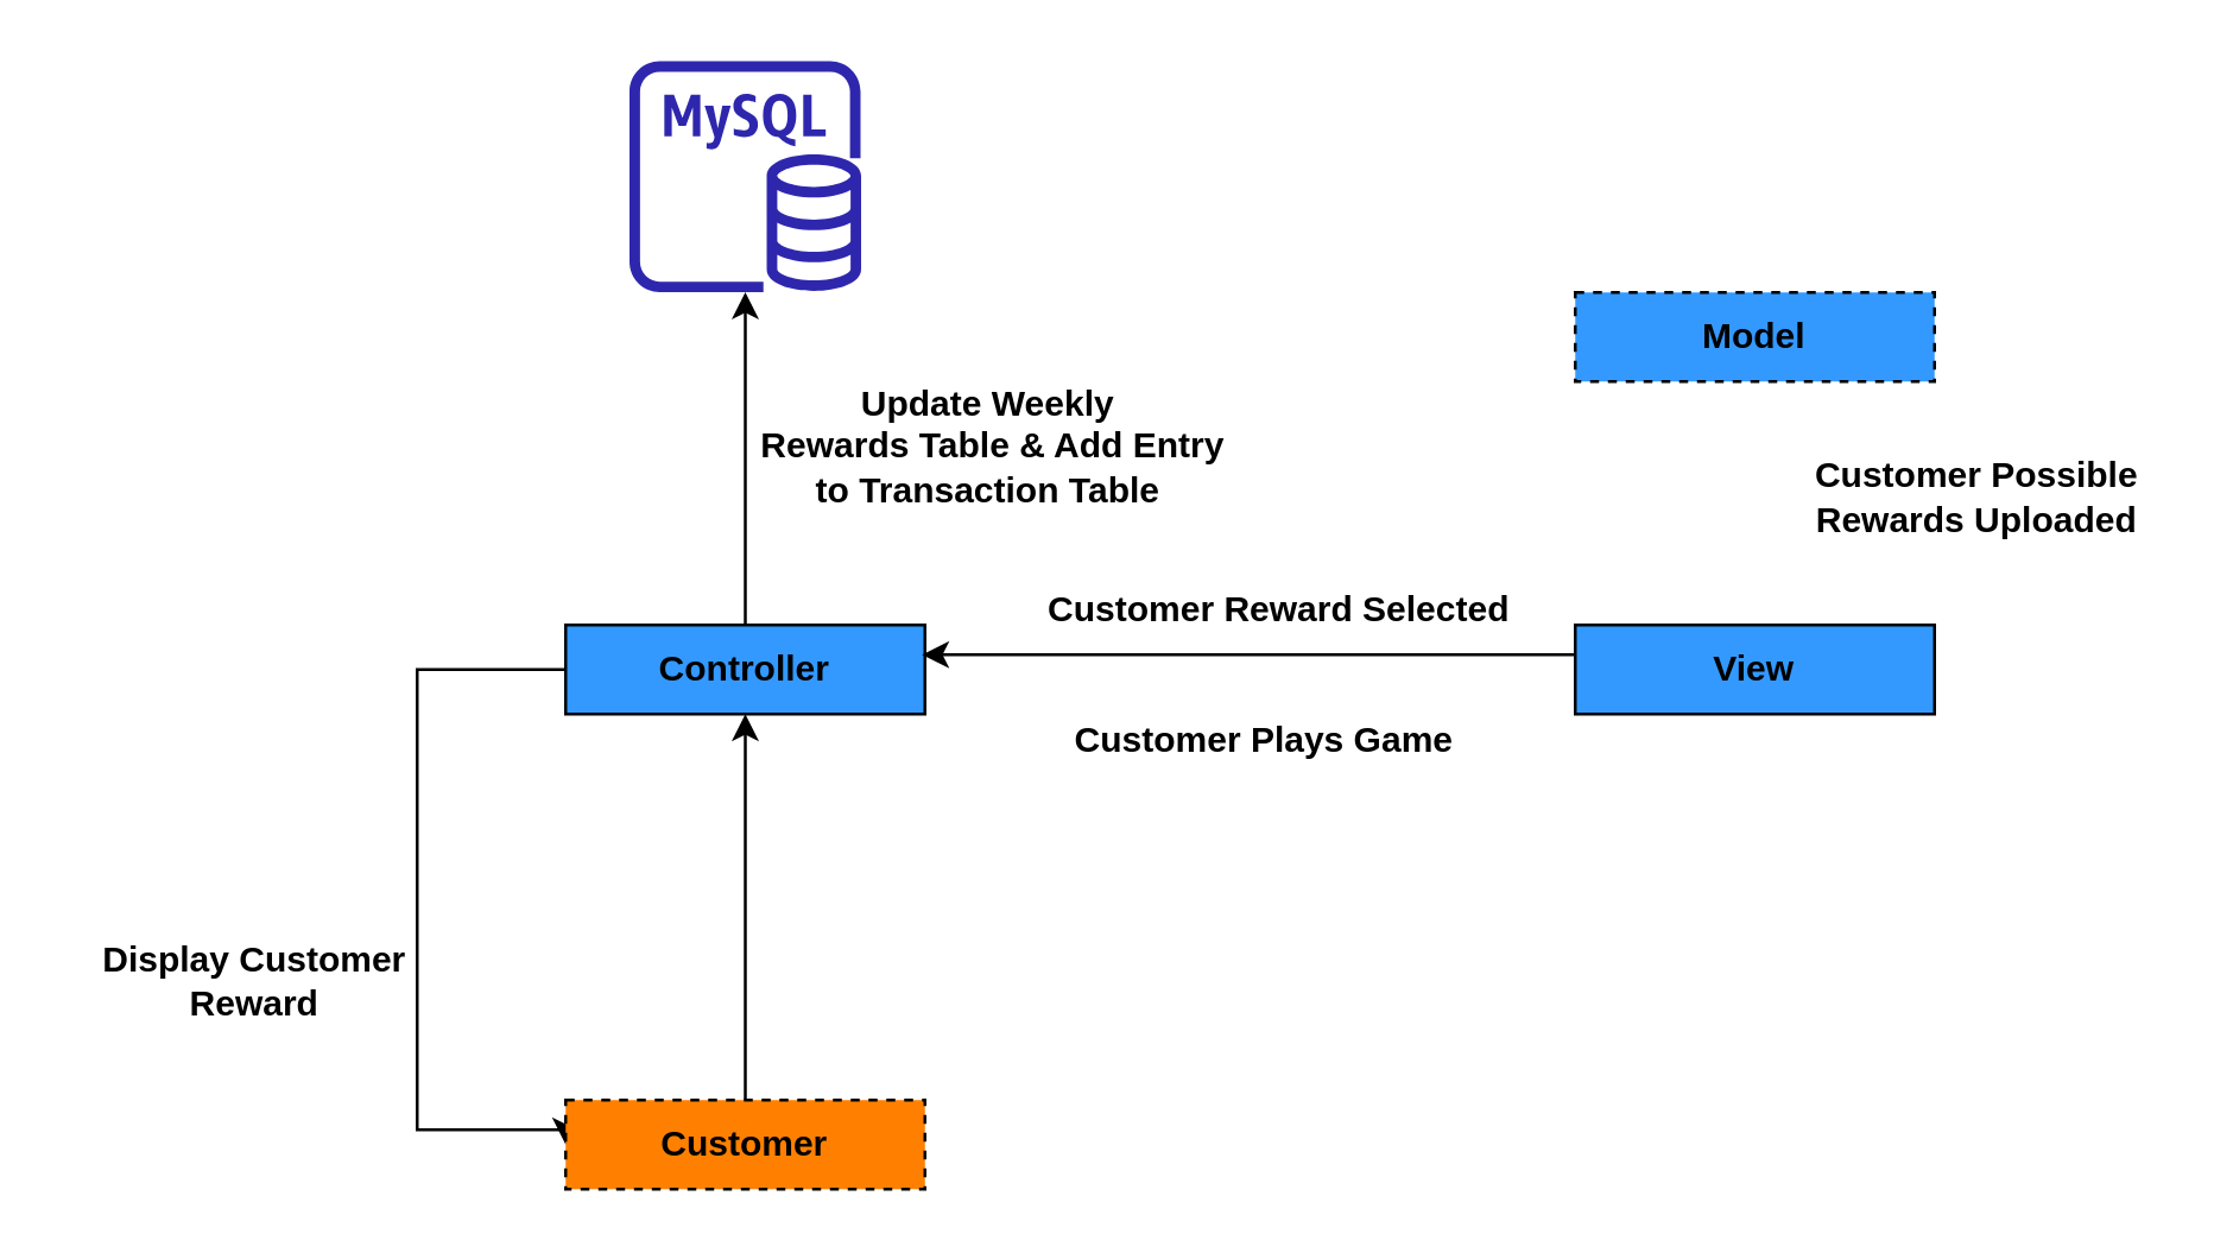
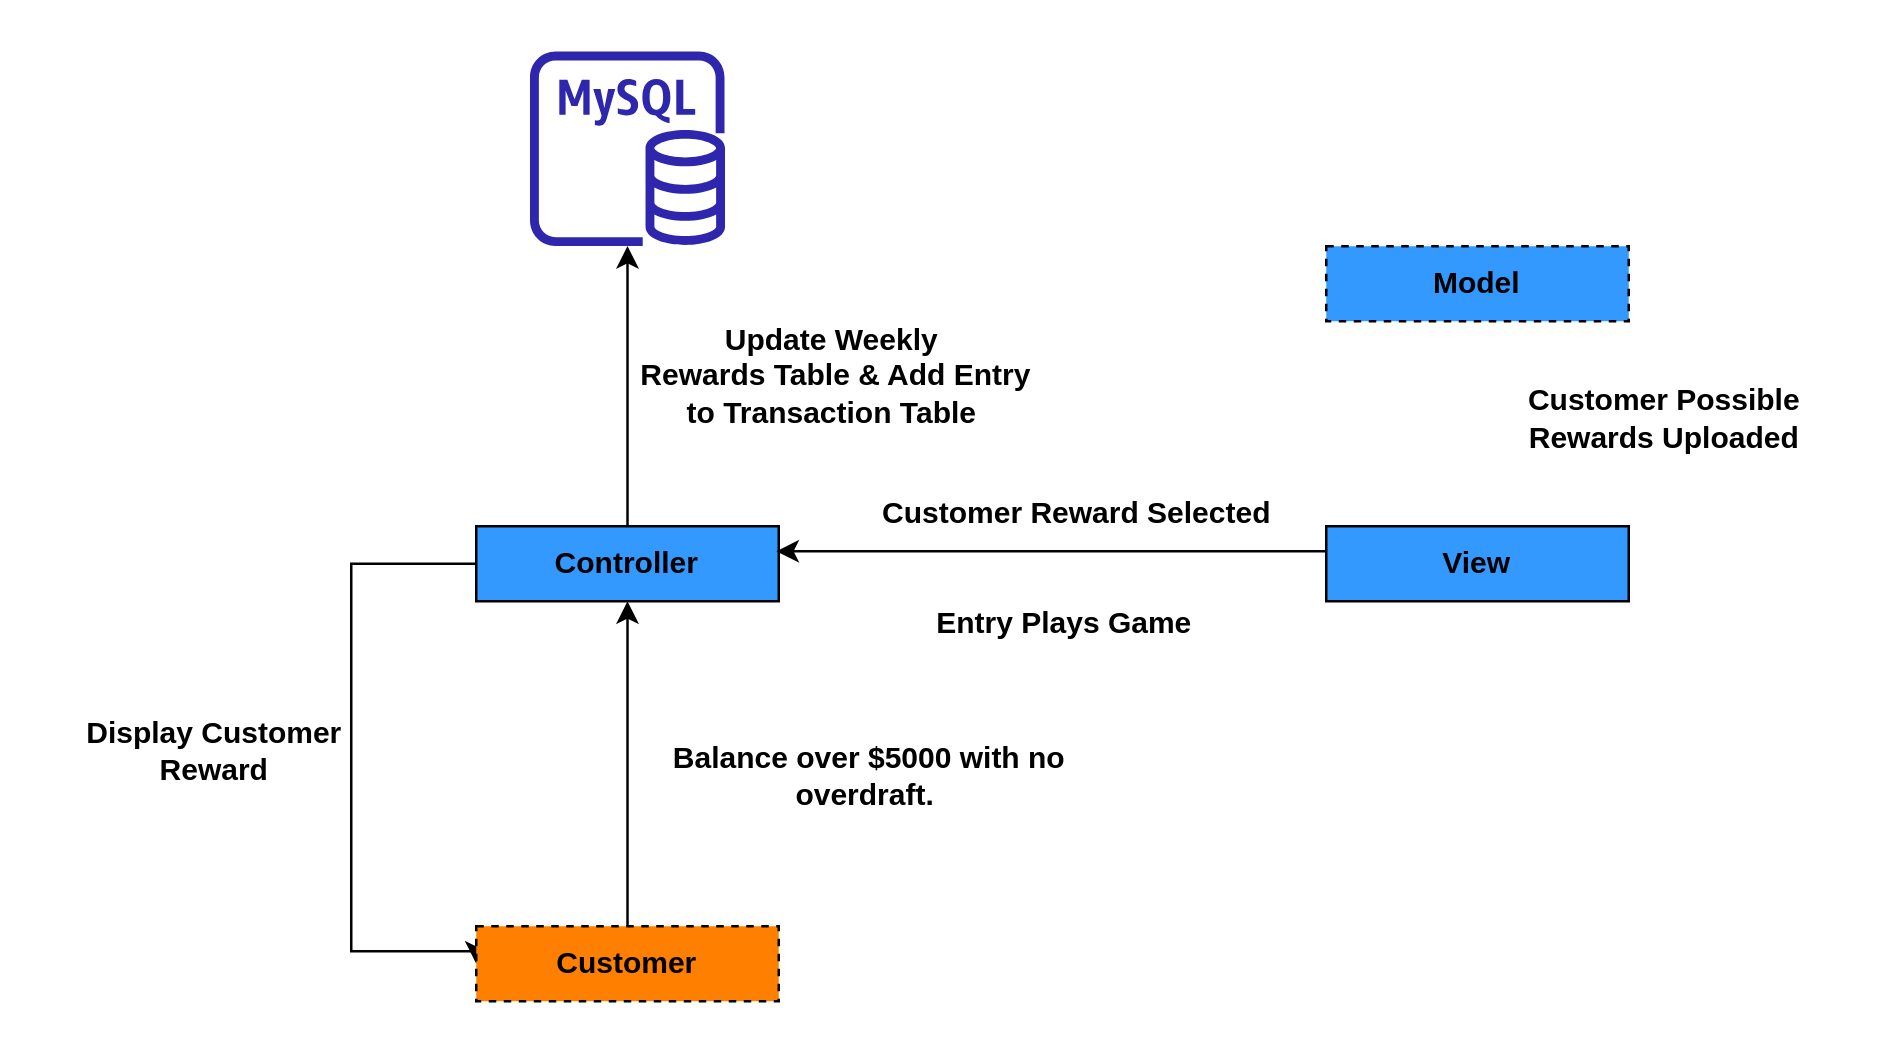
- <mxCell id="12" value="&lt;b&gt;Customer Plays Game&lt;/b&gt;" style="text;html=1;align=center;verticalAlign=middle;resizable=0;points=[];autosize=1;strokeColor=none;fillColor=none;" vertex="1" parent="1"><mxGeometry x="350" y="234" width="150" height="30" as="geometry" /></mxCell>
+ <mxCell id="12" value="&lt;b&gt;Entry Plays Game&lt;/b&gt;" style="text;html=1;align=center;verticalAlign=middle;resizable=0;points=[];autosize=1;strokeColor=none;fillColor=none;" vertex="1" parent="1"><mxGeometry x="350" y="234" width="150" height="30" as="geometry" /></mxCell>
+ <mxCell id="11" value="&lt;b&gt;Balance over $5000 with no &lt;br&gt;overdraft.&amp;nbsp;&lt;/b&gt;" style="text;html=1;align=center;verticalAlign=middle;resizable=0;points=[];autosize=1;strokeColor=none;fillColor=none;" vertex="1" parent="1"><mxGeometry x="256.5" y="290" width="180" height="40" as="geometry" /></mxCell>
- <mxCell id="16" value="&lt;b&gt;Display Customer &lt;br&gt;Reward&lt;/b&gt;" style="text;html=1;align=center;verticalAlign=middle;resizable=0;points=[];autosize=1;strokeColor=none;fillColor=none;" vertex="1" parent="1"><mxGeometry x="20" y="310" width="130" height="40" as="geometry" /></mxCell>
+ <mxCell id="16" value="&lt;b&gt;Display Customer &lt;br&gt;Reward&lt;/b&gt;" style="text;html=1;align=center;verticalAlign=middle;resizable=0;points=[];autosize=1;strokeColor=none;fillColor=none;" vertex="1" parent="1"><mxGeometry x="20" y="280" width="130" height="40" as="geometry" /></mxCell>
